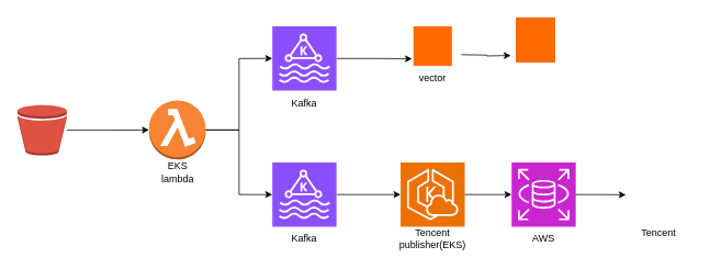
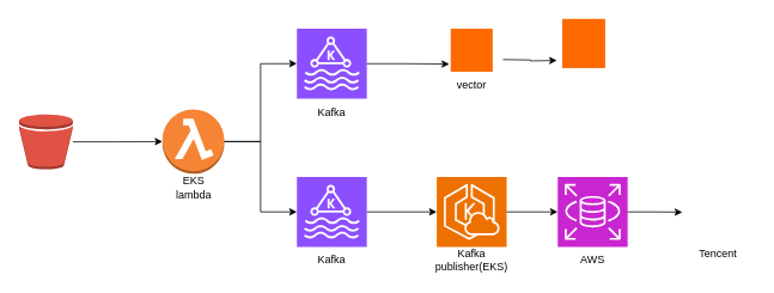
- <mxCell id="21" value="Tencent publisher(EKS)" style="text;strokeColor=none;align=center;fillColor=none;html=1;verticalAlign=middle;whiteSpace=wrap;rounded=0;" vertex="1" parent="19"><mxGeometry x="9" y="78" width="60" height="30" as="geometry" /></mxCell>
+ <mxCell id="21" value="Kafka publisher(EKS)" style="text;strokeColor=none;align=center;fillColor=none;html=1;verticalAlign=middle;whiteSpace=wrap;rounded=0;" vertex="1" parent="19"><mxGeometry x="9" y="78" width="60" height="30" as="geometry" /></mxCell>
